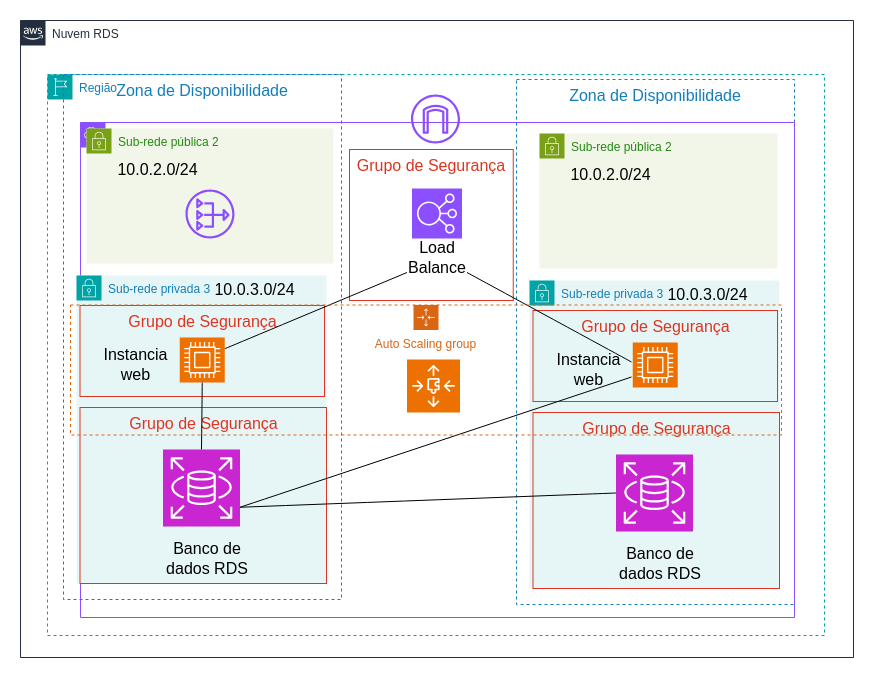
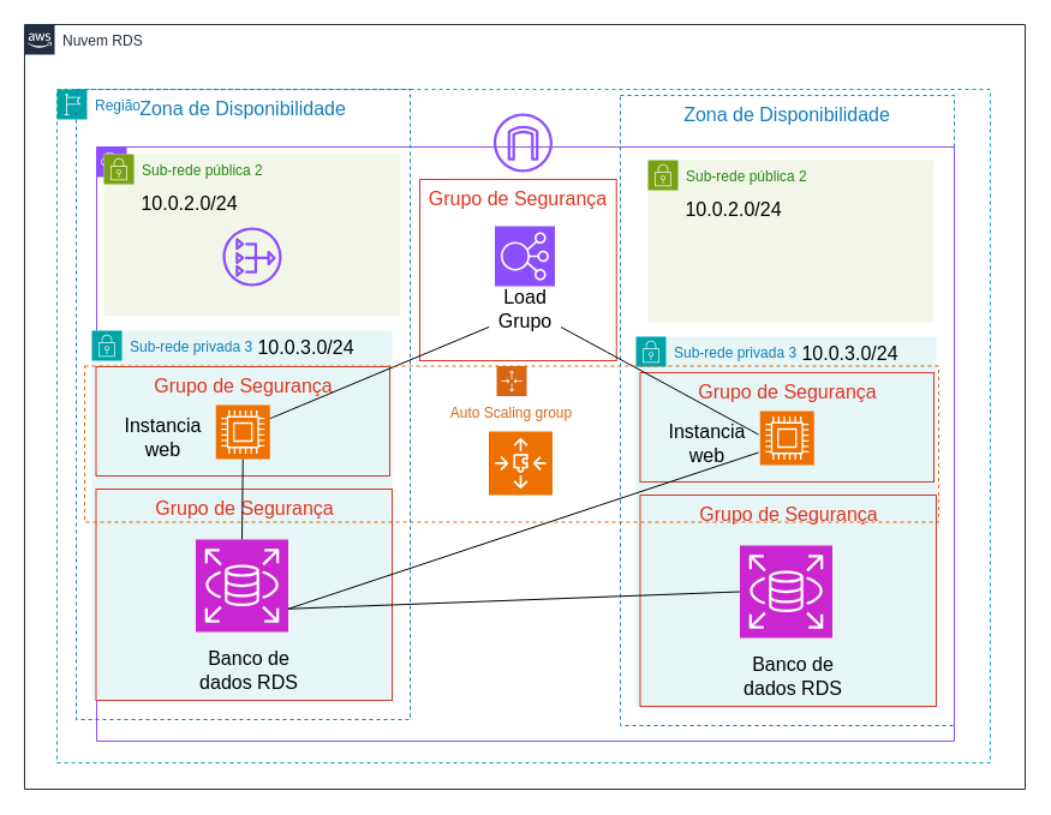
- <mxCell id="18" value="Load Balance" style="text;strokeColor=none;fillColor=none;html=1;align=center;verticalAlign=middle;whiteSpace=wrap;rounded=0;fontSize=16;" vertex="1" parent="1"><mxGeometry x="406.5" y="242" width="60" height="30" as="geometry" /></mxCell>
+ <mxCell id="18" value="Load Grupo" style="text;strokeColor=none;fillColor=none;html=1;align=center;verticalAlign=middle;whiteSpace=wrap;rounded=0;fontSize=16;" vertex="1" parent="1"><mxGeometry x="406.5" y="242" width="60" height="30" as="geometry" /></mxCell>
